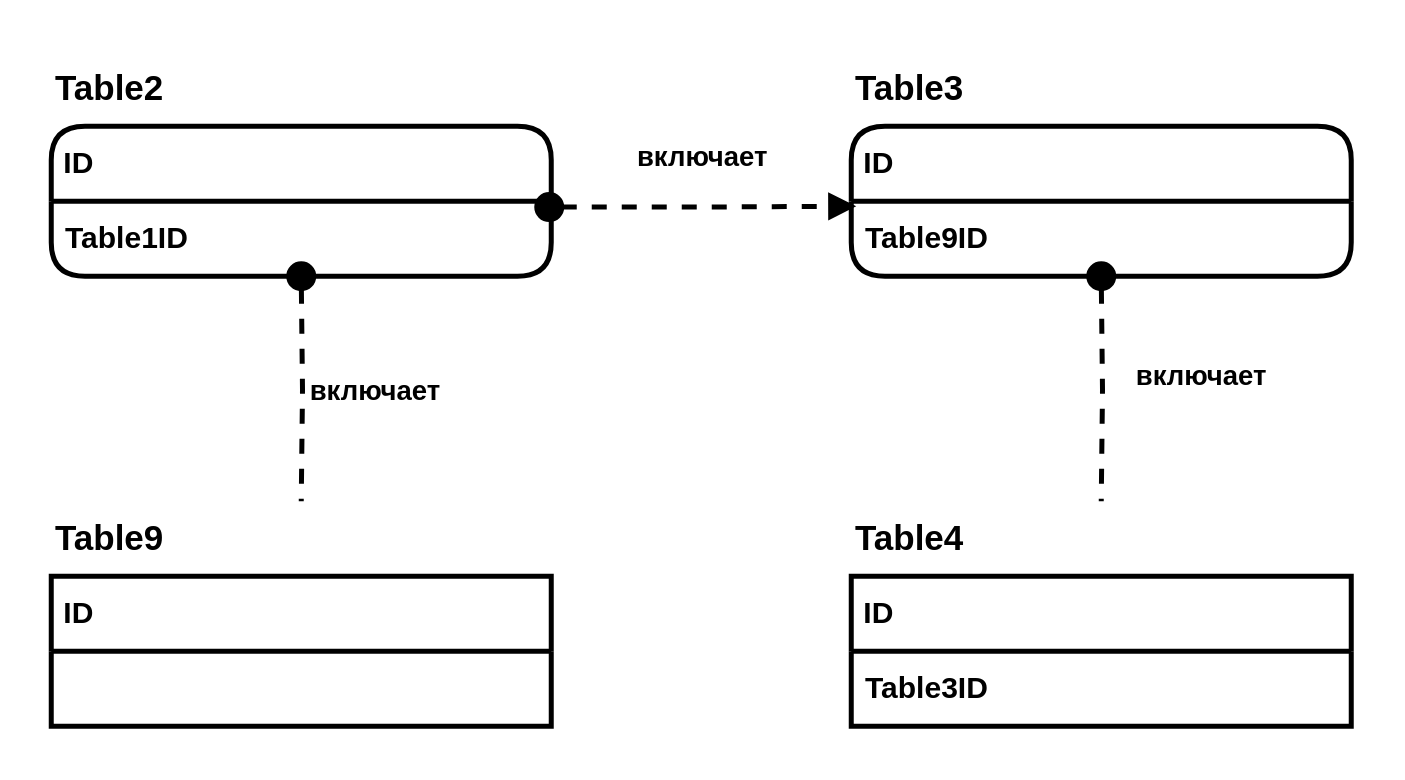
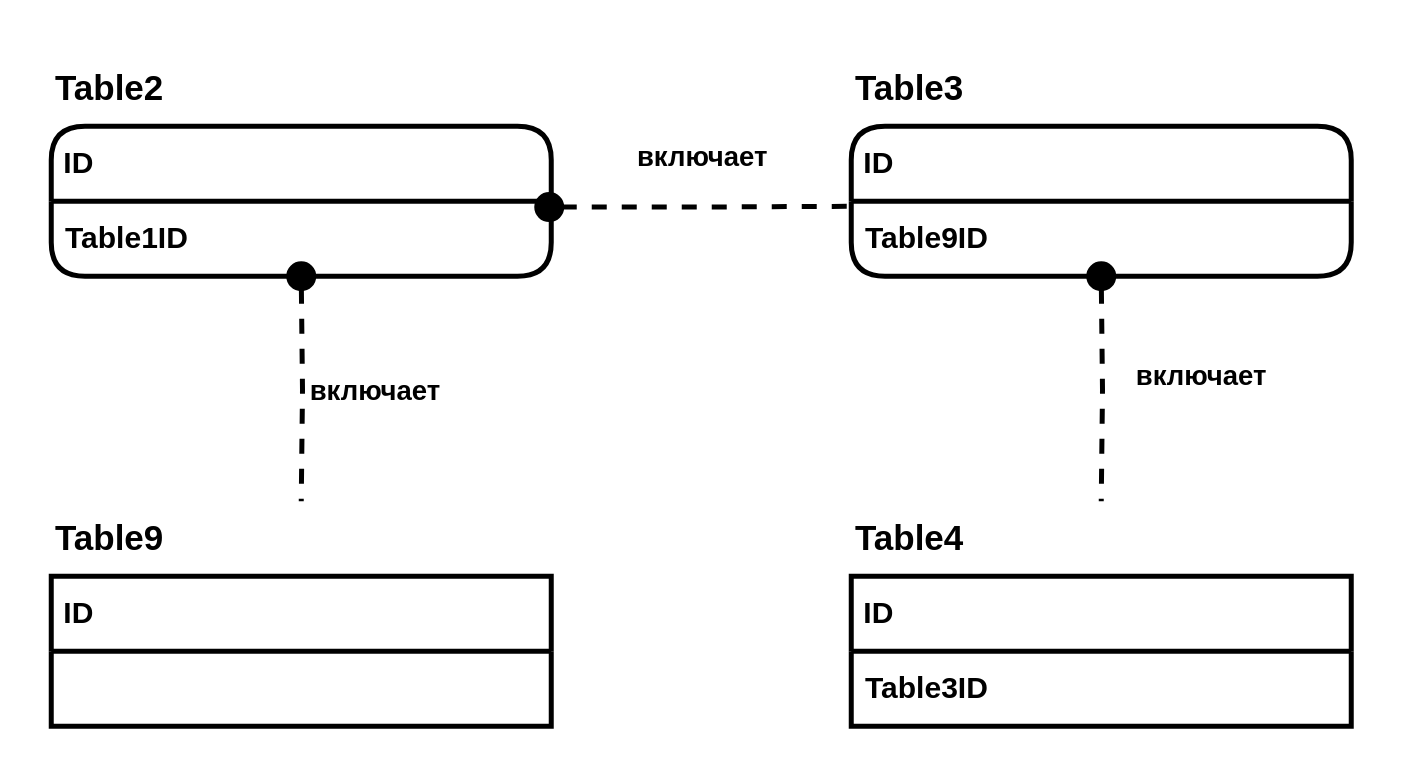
- <mxCell id="10" value="включает" style="edgeStyle=orthogonalEdgeStyle;orthogonalLoop=1;dashed=1;rounded=0;jettySize=auto;entryX=0.01;entryY=0.067;startArrow=oval;endArrow=block;startFill=1;strokeWidth=2;startSize=10;fontStyle=1;entryDx=0;entryDy=0;entryPerimeter=0;exitX=0.996;exitY=0.078;exitDx=0;exitDy=0;exitPerimeter=0;" parent="1" source="4" target="9" edge="1"><mxGeometry y="20" relative="1" as="geometry"><mxPoint x="310" y="50" as="sourcePoint" /></mxGeometry></mxCell>
+ <mxCell id="10" value="включает" style="edgeStyle=orthogonalEdgeStyle;orthogonalLoop=1;dashed=1;rounded=0;jettySize=auto;entryX=0.01;entryY=0.067;startArrow=oval;endArrow=none;startFill=1;strokeWidth=2;startSize=10;fontStyle=1;entryDx=0;entryDy=0;entryPerimeter=0;exitX=0.996;exitY=0.078;exitDx=0;exitDy=0;exitPerimeter=0;" parent="1" source="4" target="9" edge="1"><mxGeometry y="20" relative="1" as="geometry"><mxPoint x="310" y="50" as="sourcePoint" /></mxGeometry></mxCell>
